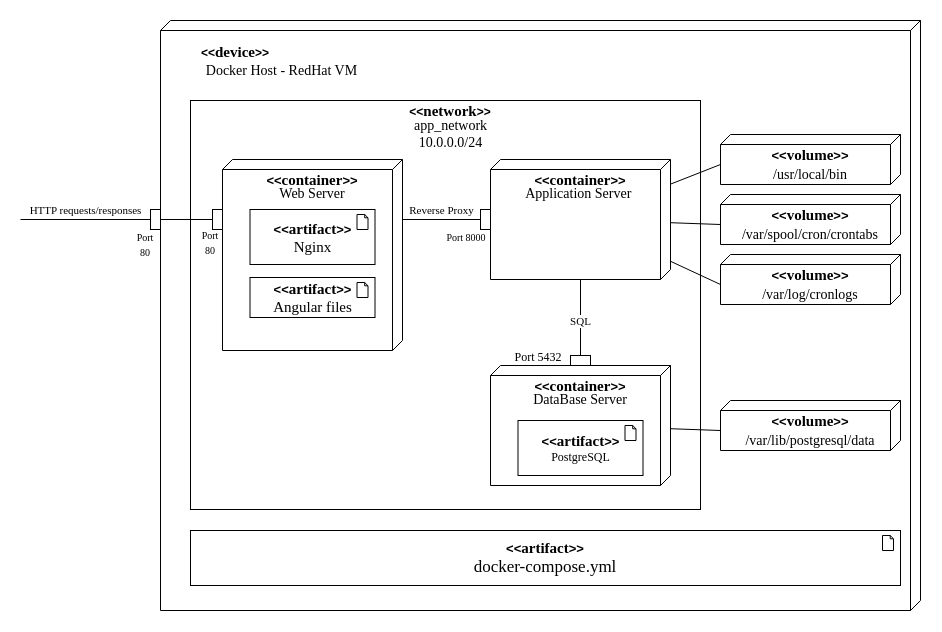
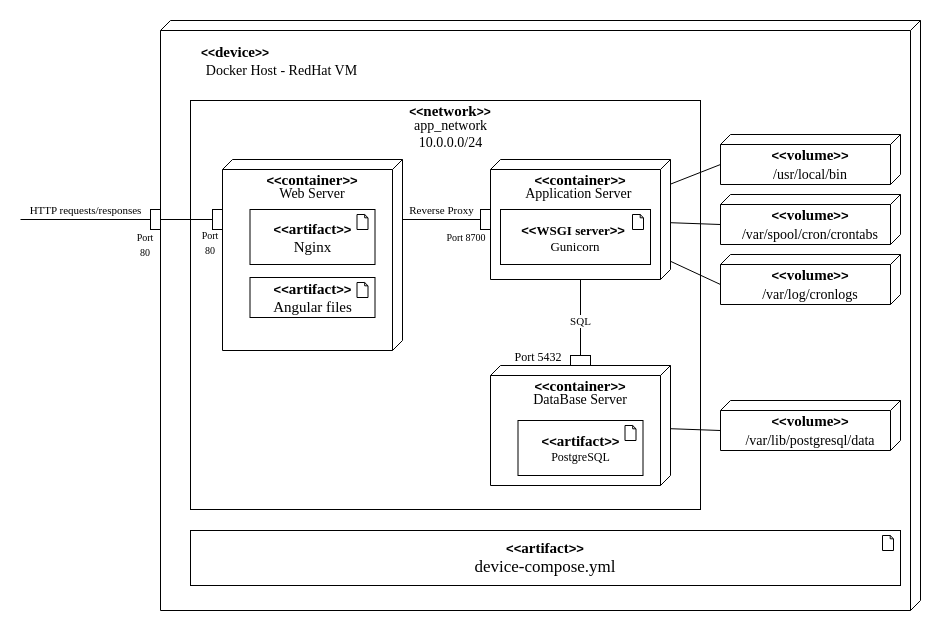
+ <mxCell id="20" value="&lt;font face=&quot;Helvetica&quot; style=&quot;font-weight: bold ; font-size: 13px&quot;&gt;&amp;lt;&amp;lt;&lt;/font&gt;&lt;font style=&quot;font-size: 13px&quot;&gt;&lt;font style=&quot;font-weight: bold ; font-size: 13px&quot;&gt;WSGI&lt;/font&gt;&lt;font style=&quot;font-weight: bold ; font-size: 13px&quot;&gt;&amp;nbsp;server&lt;/font&gt;&lt;/font&gt;&lt;font&gt;&lt;font face=&quot;Helvetica&quot; style=&quot;font-weight: bold ; font-size: 13px&quot;&gt;&amp;gt;&amp;gt;&lt;/font&gt;&lt;font&gt;&lt;span style=&quot;font-size: 15px&quot;&gt;&amp;nbsp;&lt;/span&gt;&lt;br&gt;&lt;/font&gt;&lt;font style=&quot;font-size: 13px&quot;&gt;Gunicorn&lt;/font&gt;&lt;br&gt;&lt;/font&gt;" style="html=1;outlineConnect=0;whiteSpace=wrap;shape=mxgraph.archimate3.application;appType=artifact;archiType=square;fontFamily=Old Standard TT;fillColor=#FFFFFF;" vertex="1" parent="1"><mxGeometry x="500" y="209" width="150" height="55" as="geometry" /></mxCell>
- <mxCell id="28" value="&lt;font style=&quot;font-size: 10px&quot;&gt;Port 8000&lt;/font&gt;" style="text;html=1;strokeColor=none;fillColor=none;align=center;verticalAlign=middle;whiteSpace=wrap;rounded=0;fontFamily=Old Standard TT;" vertex="1" parent="1"><mxGeometry x="442" y="226.5" width="48" height="20" as="geometry" /></mxCell>
+ <mxCell id="28" value="&lt;font style=&quot;font-size: 10px&quot;&gt;Port 8700&lt;/font&gt;" style="text;html=1;strokeColor=none;fillColor=none;align=center;verticalAlign=middle;whiteSpace=wrap;rounded=0;fontFamily=Old Standard TT;" vertex="1" parent="1"><mxGeometry x="442" y="226.5" width="48" height="20" as="geometry" /></mxCell>
- <mxCell id="46" value="&lt;font face=&quot;Helvetica&quot; style=&quot;font-weight: bold ; font-size: 13px&quot;&gt;&amp;lt;&amp;lt;&lt;/font&gt;&lt;font style=&quot;font-weight: bold ; font-size: 15px&quot;&gt;artifact&lt;/font&gt;&lt;font&gt;&lt;font face=&quot;Helvetica&quot; style=&quot;font-weight: bold ; font-size: 13px&quot;&gt;&amp;gt;&amp;gt;&lt;/font&gt;&lt;br&gt;&lt;font style=&quot;font-size: 17px&quot;&gt;docker-compose.yml&lt;/font&gt;&lt;br&gt;&lt;/font&gt;" style="html=1;outlineConnect=0;whiteSpace=wrap;shape=mxgraph.archimate3.application;appType=artifact;archiType=square;fontFamily=Old Standard TT;fillColor=#FFFFFF;" vertex="1" parent="1"><mxGeometry x="190" y="530" width="710" height="55" as="geometry" /></mxCell>
+ <mxCell id="46" value="&lt;font face=&quot;Helvetica&quot; style=&quot;font-weight: bold ; font-size: 13px&quot;&gt;&amp;lt;&amp;lt;&lt;/font&gt;&lt;font style=&quot;font-weight: bold ; font-size: 15px&quot;&gt;artifact&lt;/font&gt;&lt;font&gt;&lt;font face=&quot;Helvetica&quot; style=&quot;font-weight: bold ; font-size: 13px&quot;&gt;&amp;gt;&amp;gt;&lt;/font&gt;&lt;br&gt;&lt;font style=&quot;font-size: 17px&quot;&gt;device-compose.yml&lt;/font&gt;&lt;br&gt;&lt;/font&gt;" style="html=1;outlineConnect=0;whiteSpace=wrap;shape=mxgraph.archimate3.application;appType=artifact;archiType=square;fontFamily=Old Standard TT;fillColor=#FFFFFF;" vertex="1" parent="1"><mxGeometry x="190" y="530" width="710" height="55" as="geometry" /></mxCell>
